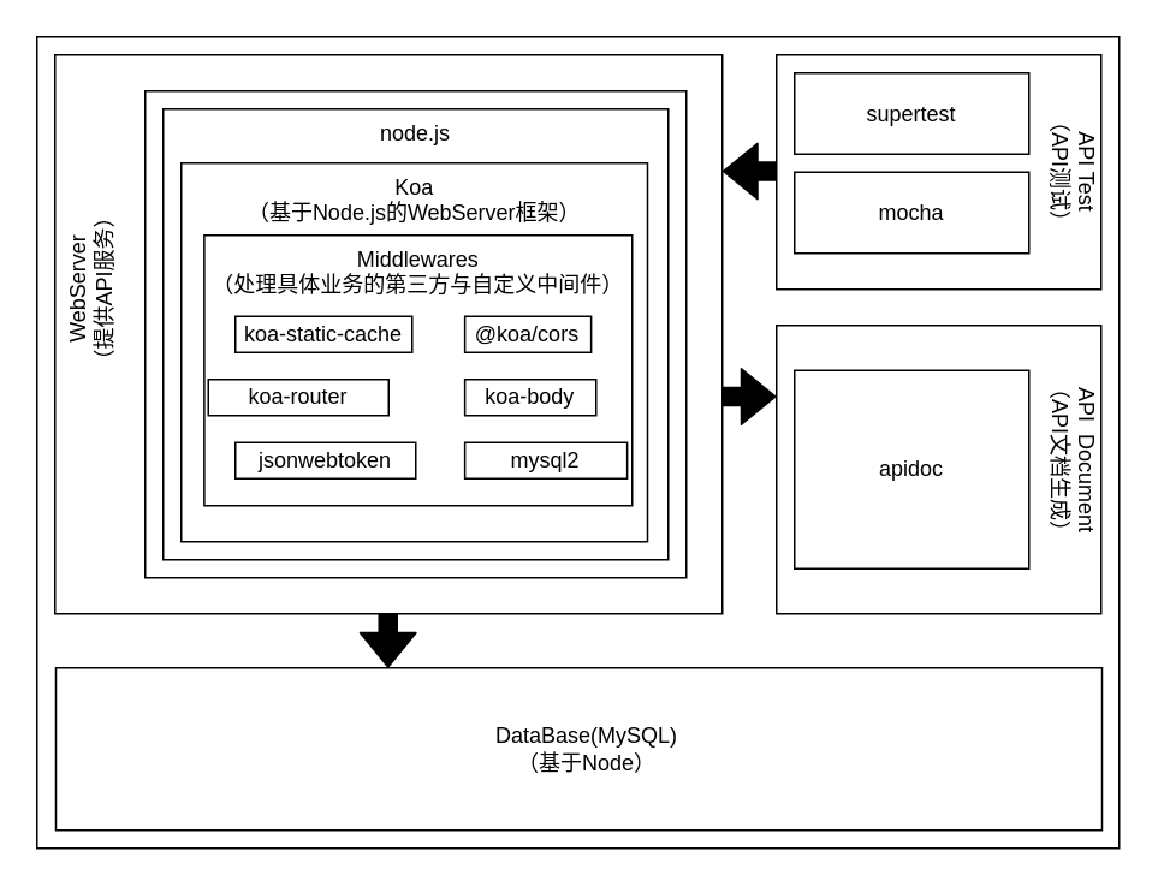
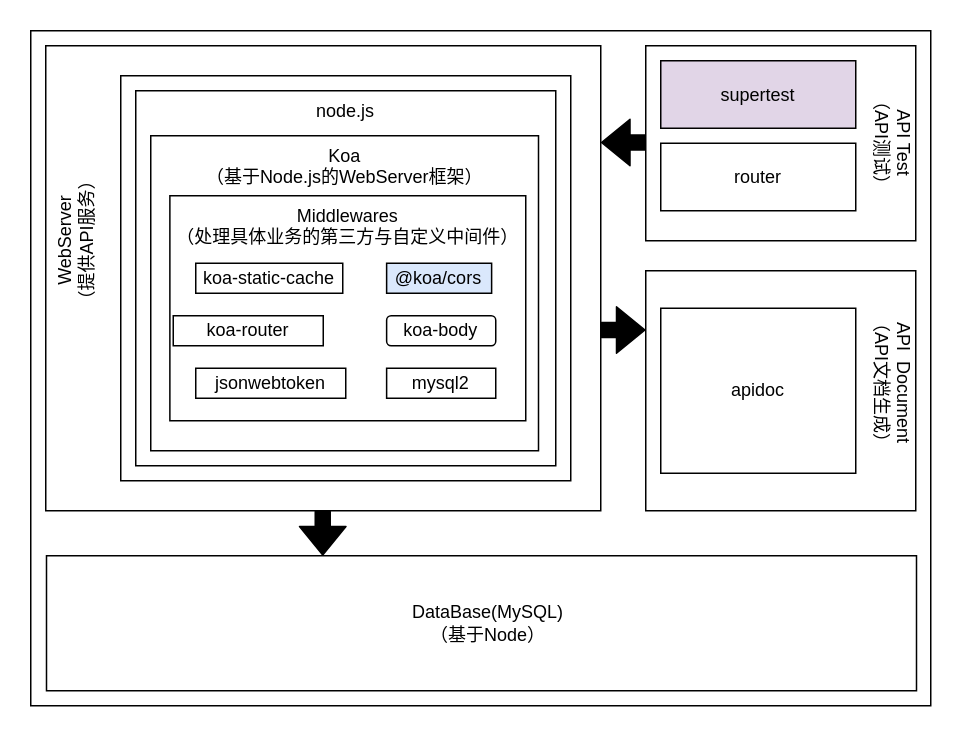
- <mxCell id="17" value="supertest" style="rounded=0;whiteSpace=wrap;html=1;" parent="1" vertex="1"><mxGeometry x="440" y="40" width="130" height="45" as="geometry" /></mxCell>
+ <mxCell id="17" value="supertest" style="rounded=0;whiteSpace=wrap;html=1;fillColor=#e1d5e7;" parent="1" vertex="1"><mxGeometry x="440" y="40" width="130" height="45" as="geometry" /></mxCell>
- <mxCell id="18" value="mocha" style="rounded=0;whiteSpace=wrap;html=1;" parent="1" vertex="1"><mxGeometry x="440" y="95" width="130" height="45" as="geometry" /></mxCell>
+ <mxCell id="18" value="router" style="rounded=0;whiteSpace=wrap;html=1;" parent="1" vertex="1"><mxGeometry x="440" y="95" width="130" height="45" as="geometry" /></mxCell>
- <mxCell id="21" value="@koa/cors" style="rounded=0;whiteSpace=wrap;html=1;" parent="1" vertex="1"><mxGeometry x="257.25" y="175" width="70" height="20" as="geometry" /></mxCell>
+ <mxCell id="21" value="@koa/cors" style="rounded=0;whiteSpace=wrap;html=1;fillColor=#dae8fc;" parent="1" vertex="1"><mxGeometry x="257.25" y="175" width="70" height="20" as="geometry" /></mxCell>
- <mxCell id="23" value="koa-body" style="rounded=0;whiteSpace=wrap;html=1;" parent="1" vertex="1"><mxGeometry x="257.25" y="210" width="72.75" height="20" as="geometry" /></mxCell>
+ <mxCell id="23" value="koa-body" style="whiteSpace=wrap;html=1;rounded=1;" parent="1" vertex="1"><mxGeometry x="257.25" y="210" width="72.75" height="20" as="geometry" /></mxCell>
- <mxCell id="26" value="mysql2" style="rounded=0;whiteSpace=wrap;html=1;" parent="1" vertex="1"><mxGeometry x="257.25" y="245" width="90" height="20" as="geometry" /></mxCell>
+ <mxCell id="26" value="mysql2" style="rounded=0;whiteSpace=wrap;html=1;" parent="1" vertex="1"><mxGeometry x="257.25" y="245" width="72.75" height="20" as="geometry" /></mxCell>
